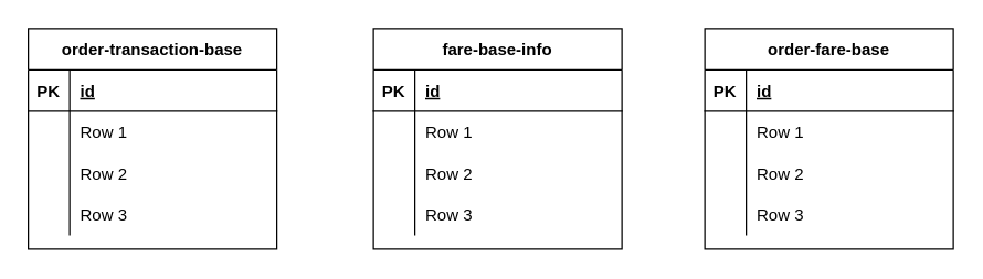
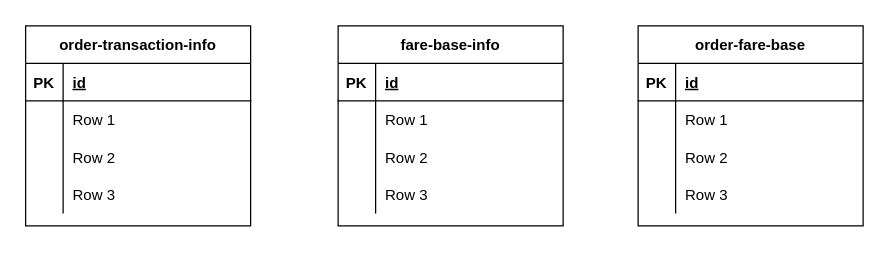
- <mxCell id="2" value="order-transaction-base" style="shape=table;startSize=30;container=1;collapsible=1;childLayout=tableLayout;fixedRows=1;rowLines=0;fontStyle=1;align=center;resizeLast=1;" vertex="1" parent="1"><mxGeometry x="20" y="20" width="180" height="160" as="geometry" /></mxCell>
+ <mxCell id="2" value="order-transaction-info" style="shape=table;startSize=30;container=1;collapsible=1;childLayout=tableLayout;fixedRows=1;rowLines=0;fontStyle=1;align=center;resizeLast=1;" vertex="1" parent="1"><mxGeometry x="20" y="20" width="180" height="160" as="geometry" /></mxCell>
